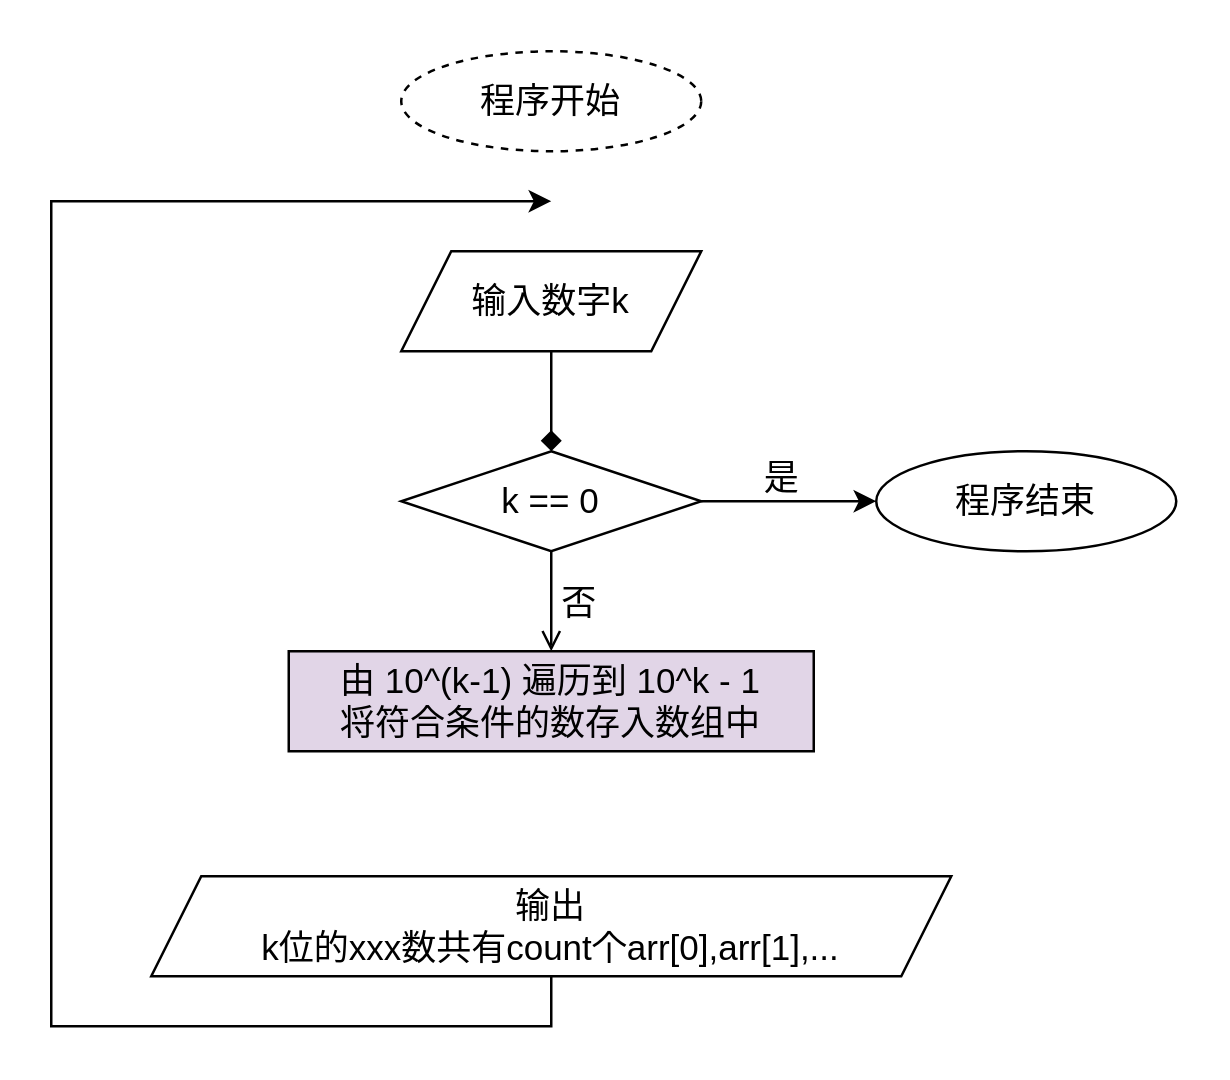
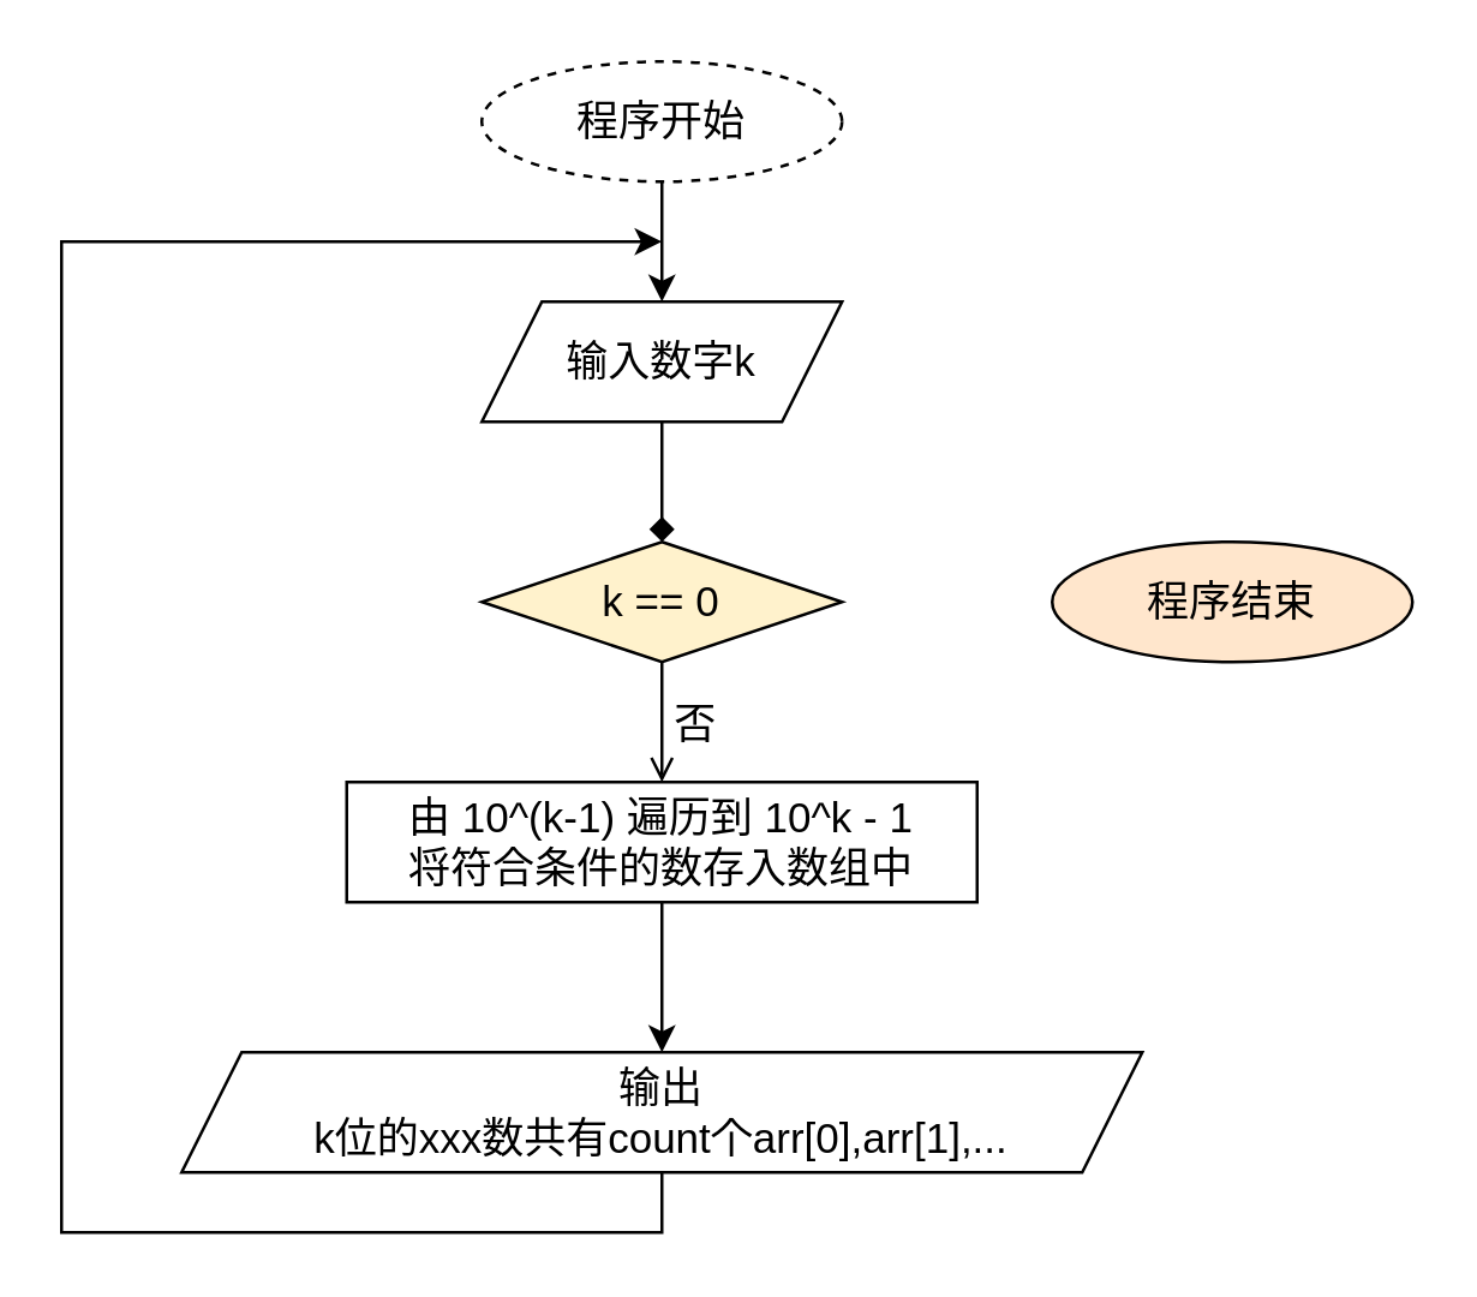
+ <mxCell id="2" value="" style="edgeStyle=orthogonalEdgeStyle;rounded=0;orthogonalLoop=1;jettySize=auto;html=1;" edge="1" parent="1" source="3" target="15"><mxGeometry relative="1" as="geometry" /></mxCell>
- <mxCell id="9" value="&lt;font style=&quot;font-size: 14px;&quot;&gt;k == 0&lt;/font&gt;" style="rhombus;whiteSpace=wrap;html=1;" parent="1" vertex="1"><mxGeometry x="160" y="180" width="120" height="40" as="geometry" /></mxCell>
+ <mxCell id="9" value="&lt;font style=&quot;font-size: 14px;&quot;&gt;k == 0&lt;/font&gt;" style="rhombus;whiteSpace=wrap;html=1;fillColor=#fff2cc;" parent="1" vertex="1"><mxGeometry x="160" y="180" width="120" height="40" as="geometry" /></mxCell>
- <mxCell id="7" value="" style="edgeStyle=orthogonalEdgeStyle;rounded=0;orthogonalLoop=1;jettySize=auto;html=1;" edge="1" parent="1" source="9" target="4"><mxGeometry relative="1" as="geometry" /></mxCell>
- <mxCell id="8" value="&lt;font style=&quot;font-size: 14px;&quot;&gt;是&lt;/font&gt;" style="edgeLabel;html=1;align=center;verticalAlign=middle;resizable=0;points=[];" vertex="1" connectable="0" parent="7"><mxGeometry x="-0.124" y="-1" relative="1" as="geometry"><mxPoint y="-11" as="offset" /></mxGeometry></mxCell>
- <mxCell id="4" value="&lt;font style=&quot;font-size: 14px;&quot;&gt;程序结束&lt;/font&gt;" style="ellipse;whiteSpace=wrap;html=1;" parent="1" vertex="1"><mxGeometry x="350" y="180" width="120" height="40" as="geometry" /></mxCell>
+ <mxCell id="4" value="&lt;font style=&quot;font-size: 14px;&quot;&gt;程序结束&lt;/font&gt;" style="ellipse;whiteSpace=wrap;html=1;fillColor=#ffe6cc;" parent="1" vertex="1"><mxGeometry x="350" y="180" width="120" height="40" as="geometry" /></mxCell>
- <mxCell id="11" value="&lt;span style=&quot;font-size: 14px;&quot;&gt;由 10^(k-1) 遍历到 10^k - 1&lt;/span&gt;&lt;div&gt;&lt;span style=&quot;font-size: 14px;&quot;&gt;将符合条件的数存入数组中&lt;/span&gt;&lt;/div&gt;" style="rounded=0;whiteSpace=wrap;html=1;fillColor=#e1d5e7;" parent="1" vertex="1"><mxGeometry x="115" y="260" width="210" height="40" as="geometry" /></mxCell>
+ <mxCell id="11" value="&lt;span style=&quot;font-size: 14px;&quot;&gt;由 10^(k-1) 遍历到 10^k - 1&lt;/span&gt;&lt;div&gt;&lt;span style=&quot;font-size: 14px;&quot;&gt;将符合条件的数存入数组中&lt;/span&gt;&lt;/div&gt;" style="rounded=0;whiteSpace=wrap;html=1;" parent="1" vertex="1"><mxGeometry x="115" y="260" width="210" height="40" as="geometry" /></mxCell>
+ <mxCell id="10" style="edgeStyle=orthogonalEdgeStyle;rounded=0;orthogonalLoop=1;jettySize=auto;html=1;entryX=0.5;entryY=0;entryDx=0;entryDy=0;" edge="1" parent="1" source="11" target="13"><mxGeometry relative="1" as="geometry" /></mxCell>
